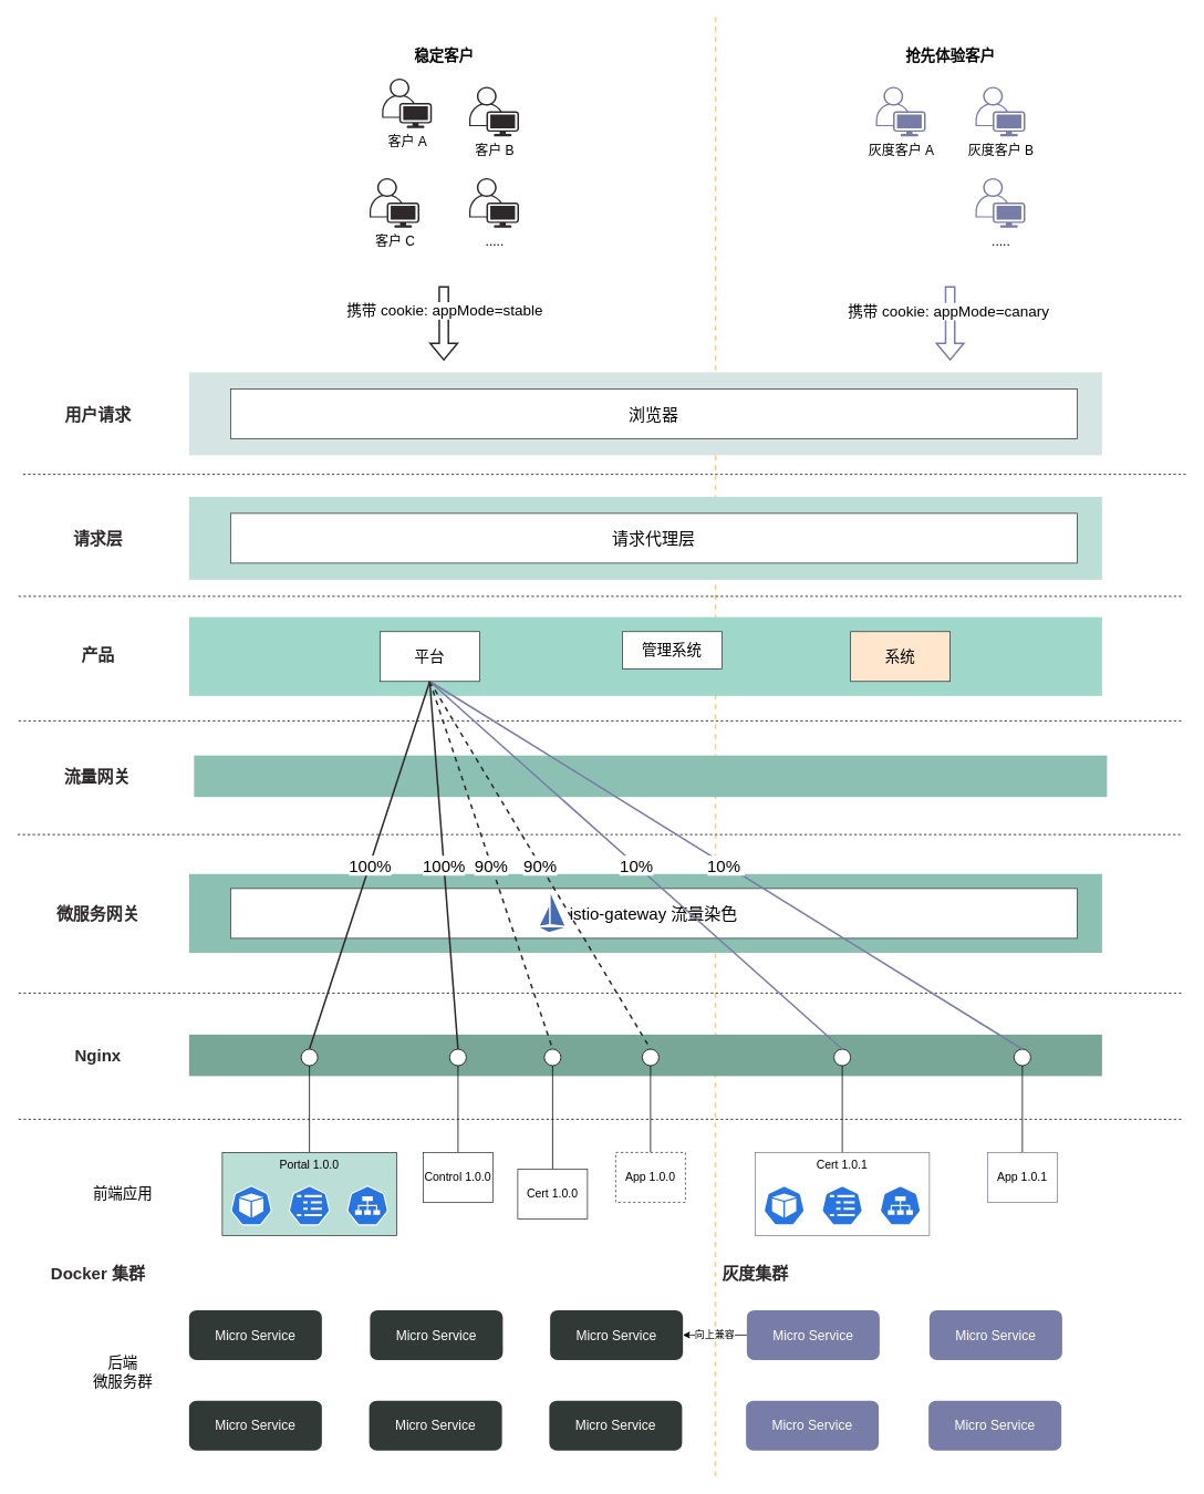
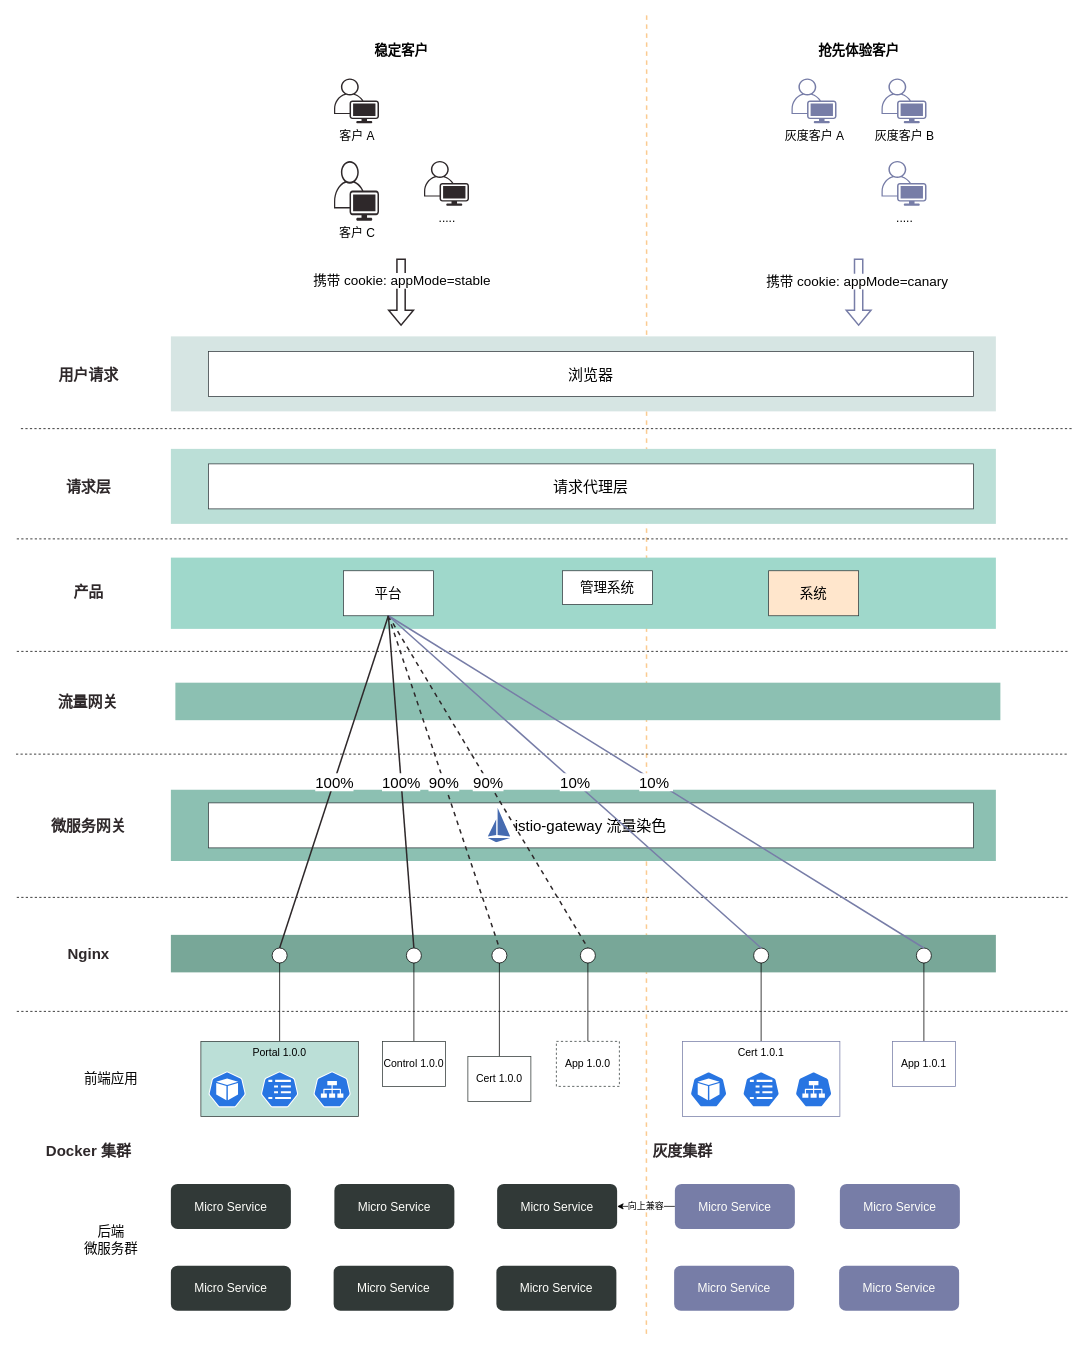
- <mxCell id="45" value="客户 A" style="points=[[0.35,0,0],[0.98,0.51,0],[1,0.71,0],[0.67,1,0],[0,0.795,0],[0,0.65,0]];verticalLabelPosition=bottom;sketch=0;html=1;verticalAlign=top;aspect=fixed;align=center;pointerEvents=1;shape=mxgraph.cisco19.user;fillColor=#2e282a;strokeColor=#005700;fontSize=16;fontColor=#000000;swimlaneFillColor=#2e282a;fontFamily=Helvetica;" parent="43" vertex="1"><mxGeometry x="107.5" y="40" width="60" height="60" as="geometry" /></mxCell>
+ <mxCell id="45" value="客户 A" style="points=[[0.35,0,0],[0.98,0.51,0],[1,0.71,0],[0.67,1,0],[0,0.795,0],[0,0.65,0]];verticalLabelPosition=bottom;sketch=0;html=1;verticalAlign=top;aspect=fixed;align=center;pointerEvents=1;shape=mxgraph.cisco19.user;fillColor=#2e282a;strokeColor=#005700;fontSize=16;fontColor=#000000;swimlaneFillColor=#2e282a;fontFamily=Helvetica;" parent="43" vertex="1"><mxGeometry x="92.5" y="50" width="60" height="60" as="geometry" /></mxCell>
- <mxCell id="44" value="客户 B" style="points=[[0.35,0,0],[0.98,0.51,0],[1,0.71,0],[0.67,1,0],[0,0.795,0],[0,0.65,0]];verticalLabelPosition=bottom;sketch=0;html=1;verticalAlign=top;aspect=fixed;align=center;pointerEvents=1;shape=mxgraph.cisco19.user;fillColor=#2e282a;strokeColor=#005700;fontSize=16;fontColor=#000000;swimlaneFillColor=#2e282a;fontFamily=Helvetica;" parent="43" vertex="1"><mxGeometry x="212.5" y="50" width="60" height="60" as="geometry" /></mxCell>
- <mxCell id="47" value="客户 C" style="points=[[0.35,0,0],[0.98,0.51,0],[1,0.71,0],[0.67,1,0],[0,0.795,0],[0,0.65,0]];verticalLabelPosition=bottom;sketch=0;html=1;verticalAlign=top;aspect=fixed;align=center;pointerEvents=1;shape=mxgraph.cisco19.user;fillColor=#2e282a;strokeColor=#005700;fontSize=16;fontColor=#000000;swimlaneFillColor=#2e282a;fontFamily=Helvetica;" parent="43" vertex="1"><mxGeometry x="92.5" y="160" width="60" height="60" as="geometry" /></mxCell>
+ <mxCell id="47" value="客户 C" style="points=[[0.35,0,0],[0.98,0.51,0],[1,0.71,0],[0.67,1,0],[0,0.795,0],[0,0.65,0]];verticalLabelPosition=bottom;sketch=0;html=1;verticalAlign=top;aspect=fixed;align=center;pointerEvents=1;shape=mxgraph.cisco19.user;fillColor=#2e282a;strokeColor=#005700;fontSize=16;fontColor=#000000;swimlaneFillColor=#2e282a;fontFamily=Helvetica;" parent="43" vertex="1"><mxGeometry x="92.5" y="160" width="60" height="80" as="geometry" /></mxCell>
